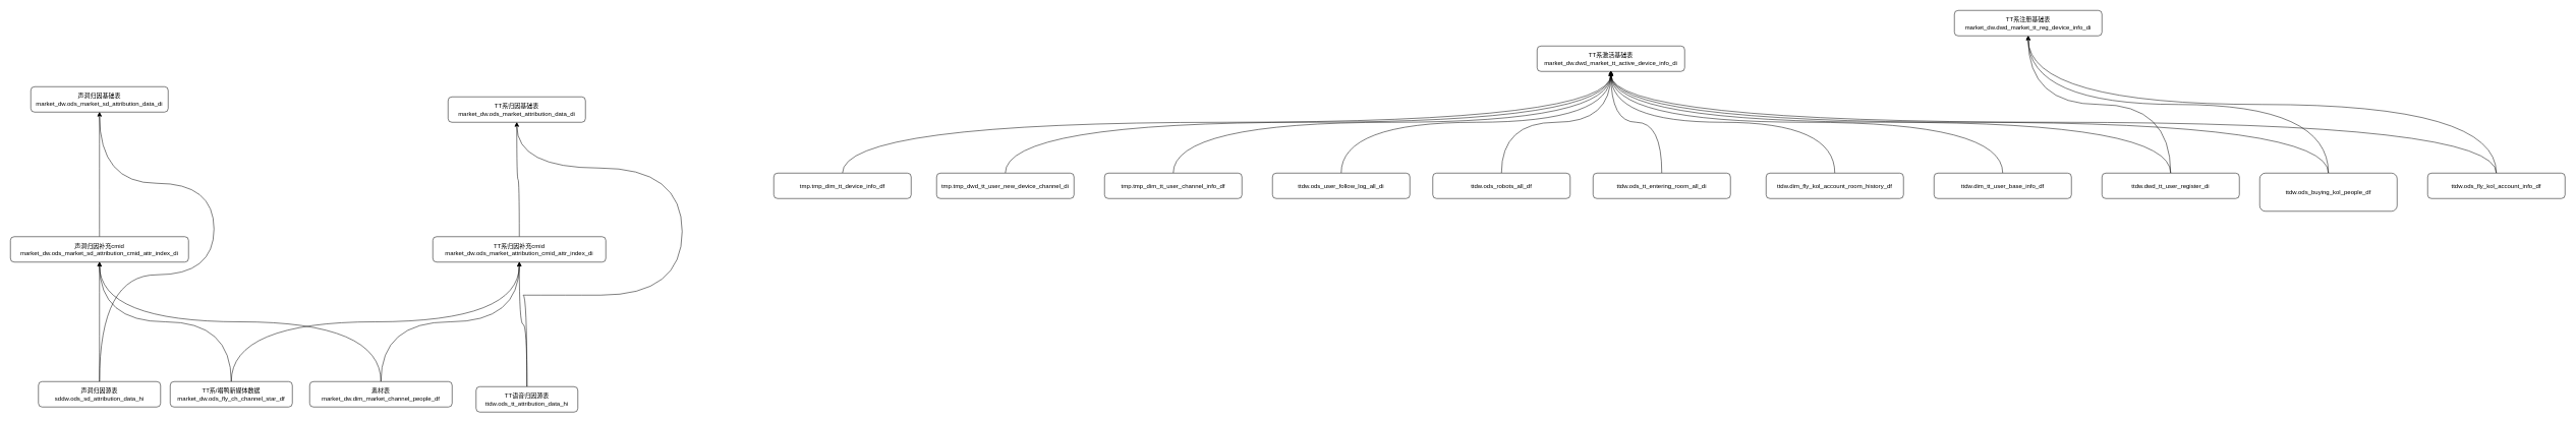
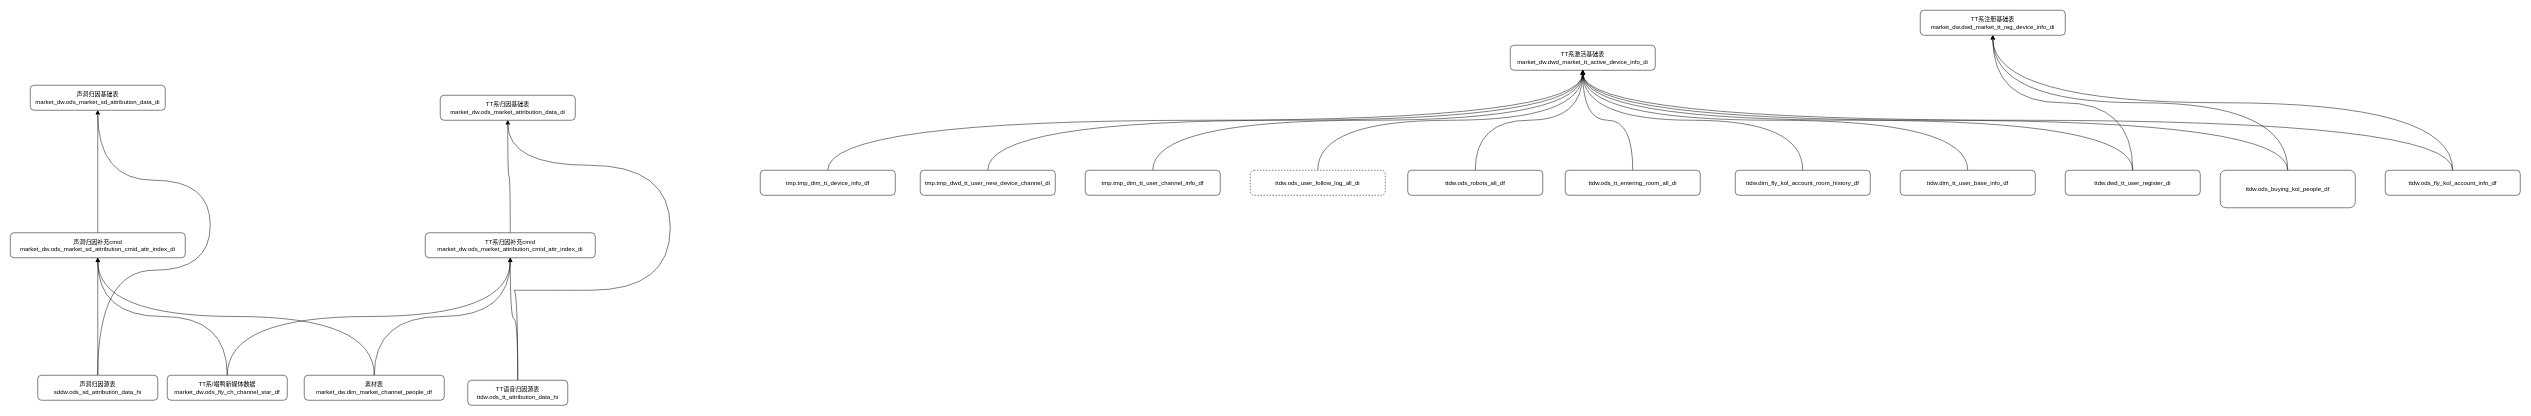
- <mxCell id="33" style="edgeStyle=orthogonalEdgeStyle;curved=1;rounded=0;orthogonalLoop=1;jettySize=auto;html=1;exitX=0.5;exitY=0;exitDx=0;exitDy=0;entryX=0.5;entryY=1;entryDx=0;entryDy=0;endArrow=diamond;" edge="1" parent="1" source="34" target="20"><mxGeometry relative="1" as="geometry"><mxPoint x="3070" y="160" as="targetPoint" /></mxGeometry></mxCell>
+ <mxCell id="33" style="edgeStyle=orthogonalEdgeStyle;curved=1;rounded=0;orthogonalLoop=1;jettySize=auto;html=1;exitX=0.5;exitY=0;exitDx=0;exitDy=0;entryX=0.5;entryY=1;entryDx=0;entryDy=0;" edge="1" parent="1" source="34" target="20"><mxGeometry relative="1" as="geometry"><mxPoint x="3070" y="160" as="targetPoint" /></mxGeometry></mxCell>
- <mxCell id="28" value="ttdw.ods_user_follow_log_all_di" style="rounded=1;whiteSpace=wrap;html=1;" vertex="1" parent="1"><mxGeometry x="2500" y="340" width="270" height="50" as="geometry" /></mxCell>
+ <mxCell id="28" value="ttdw.ods_user_follow_log_all_di" style="rounded=1;whiteSpace=wrap;html=1;dashed=1;" vertex="1" parent="1"><mxGeometry x="2500" y="340" width="270" height="50" as="geometry" /></mxCell>
